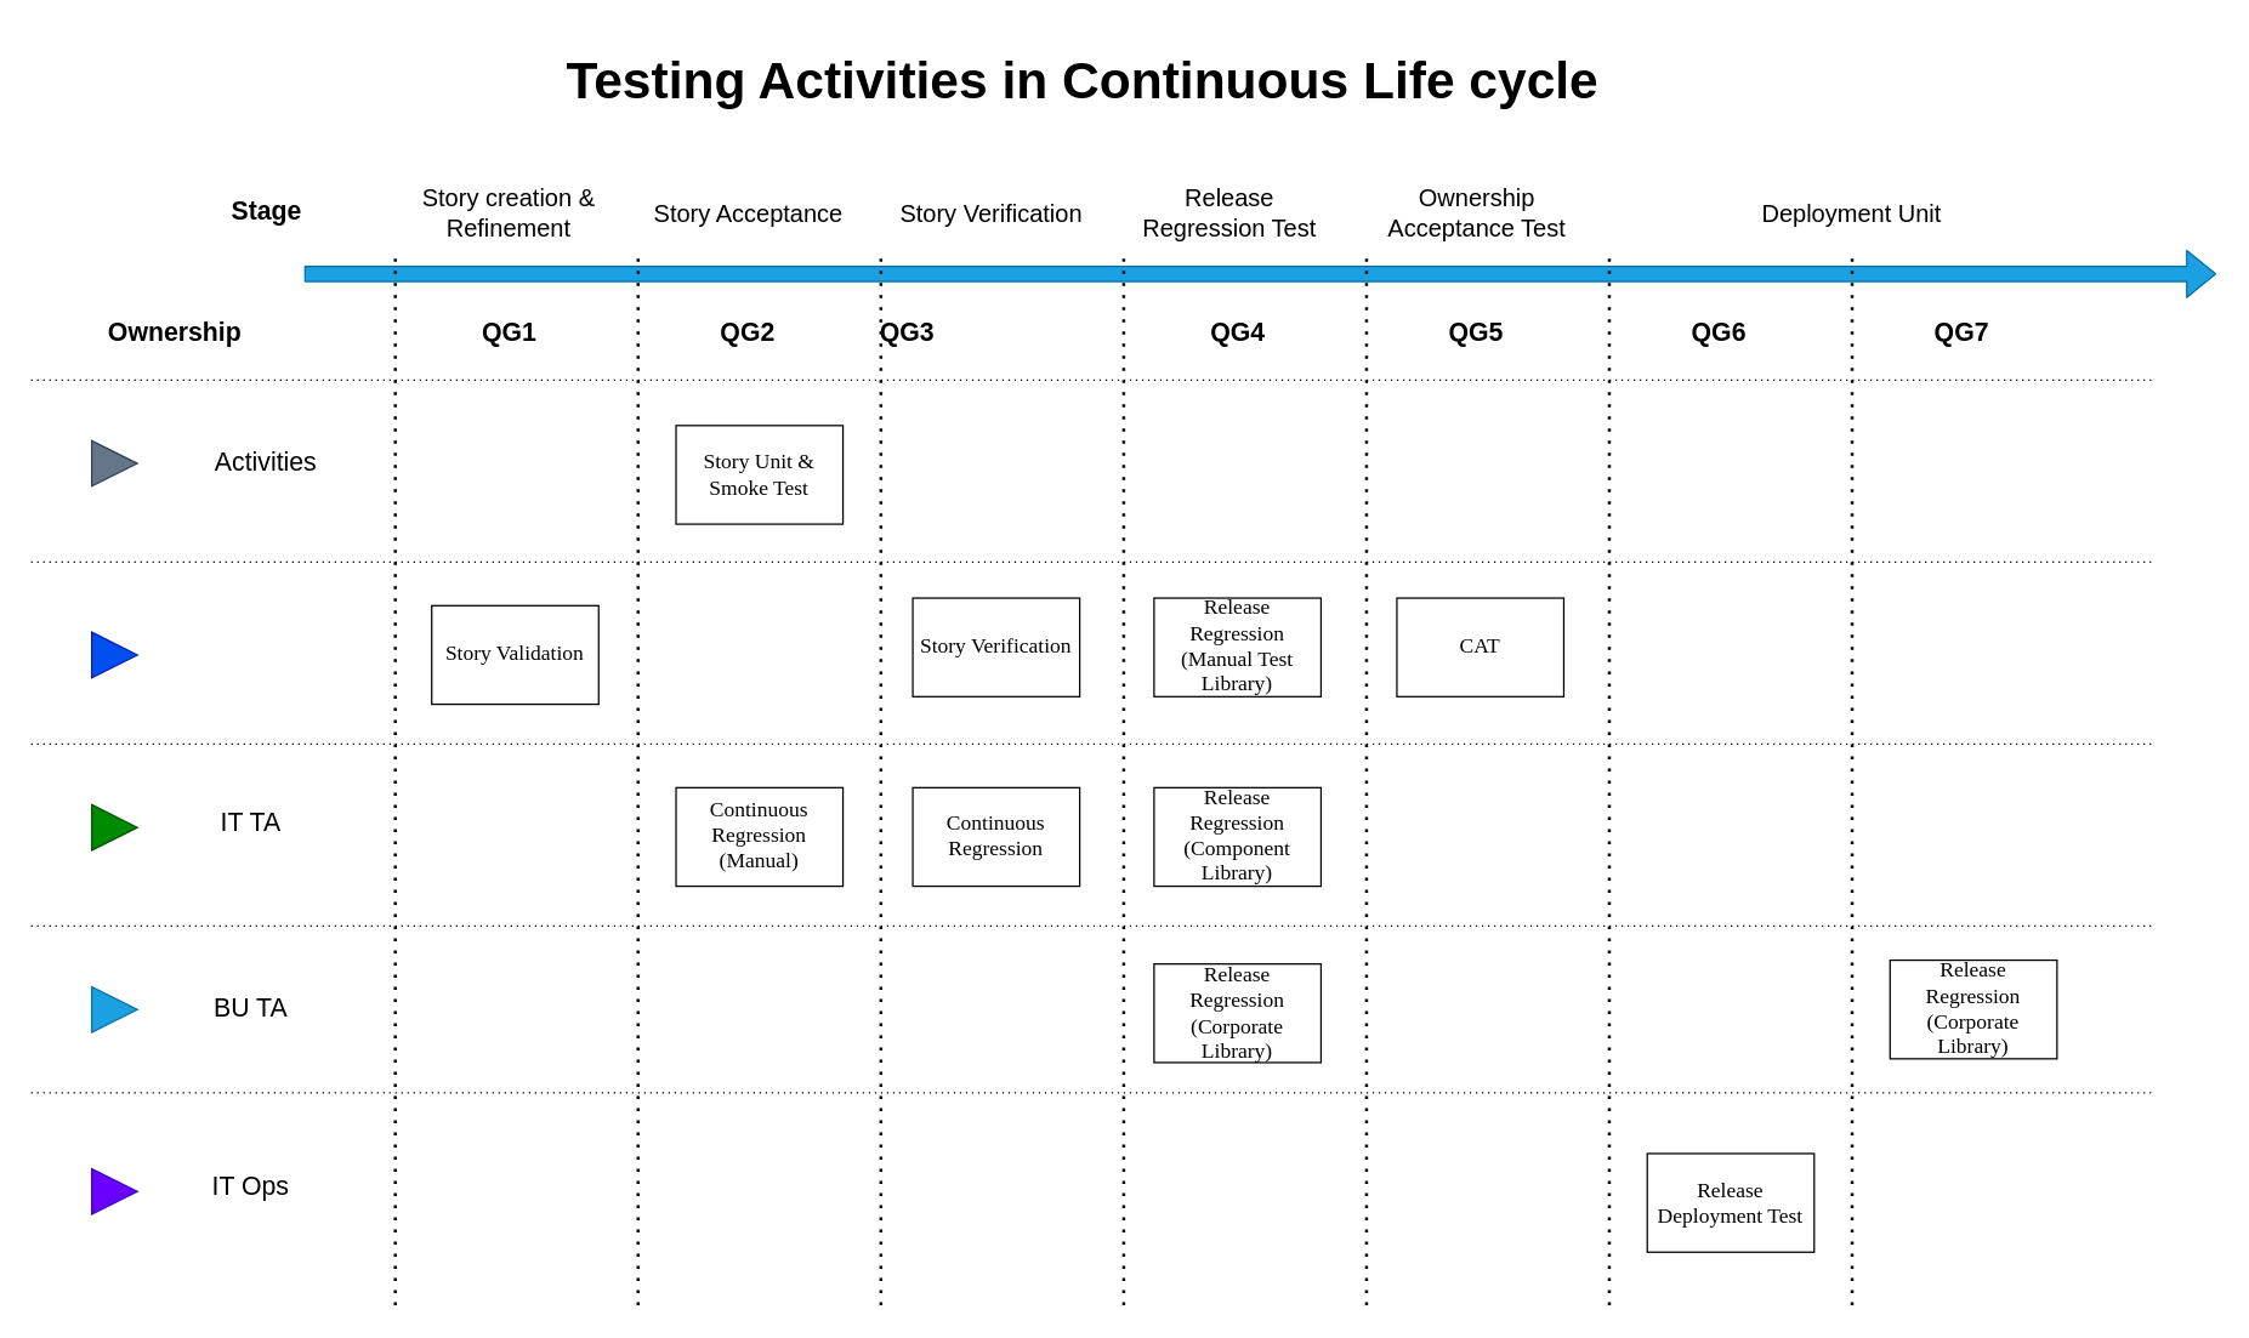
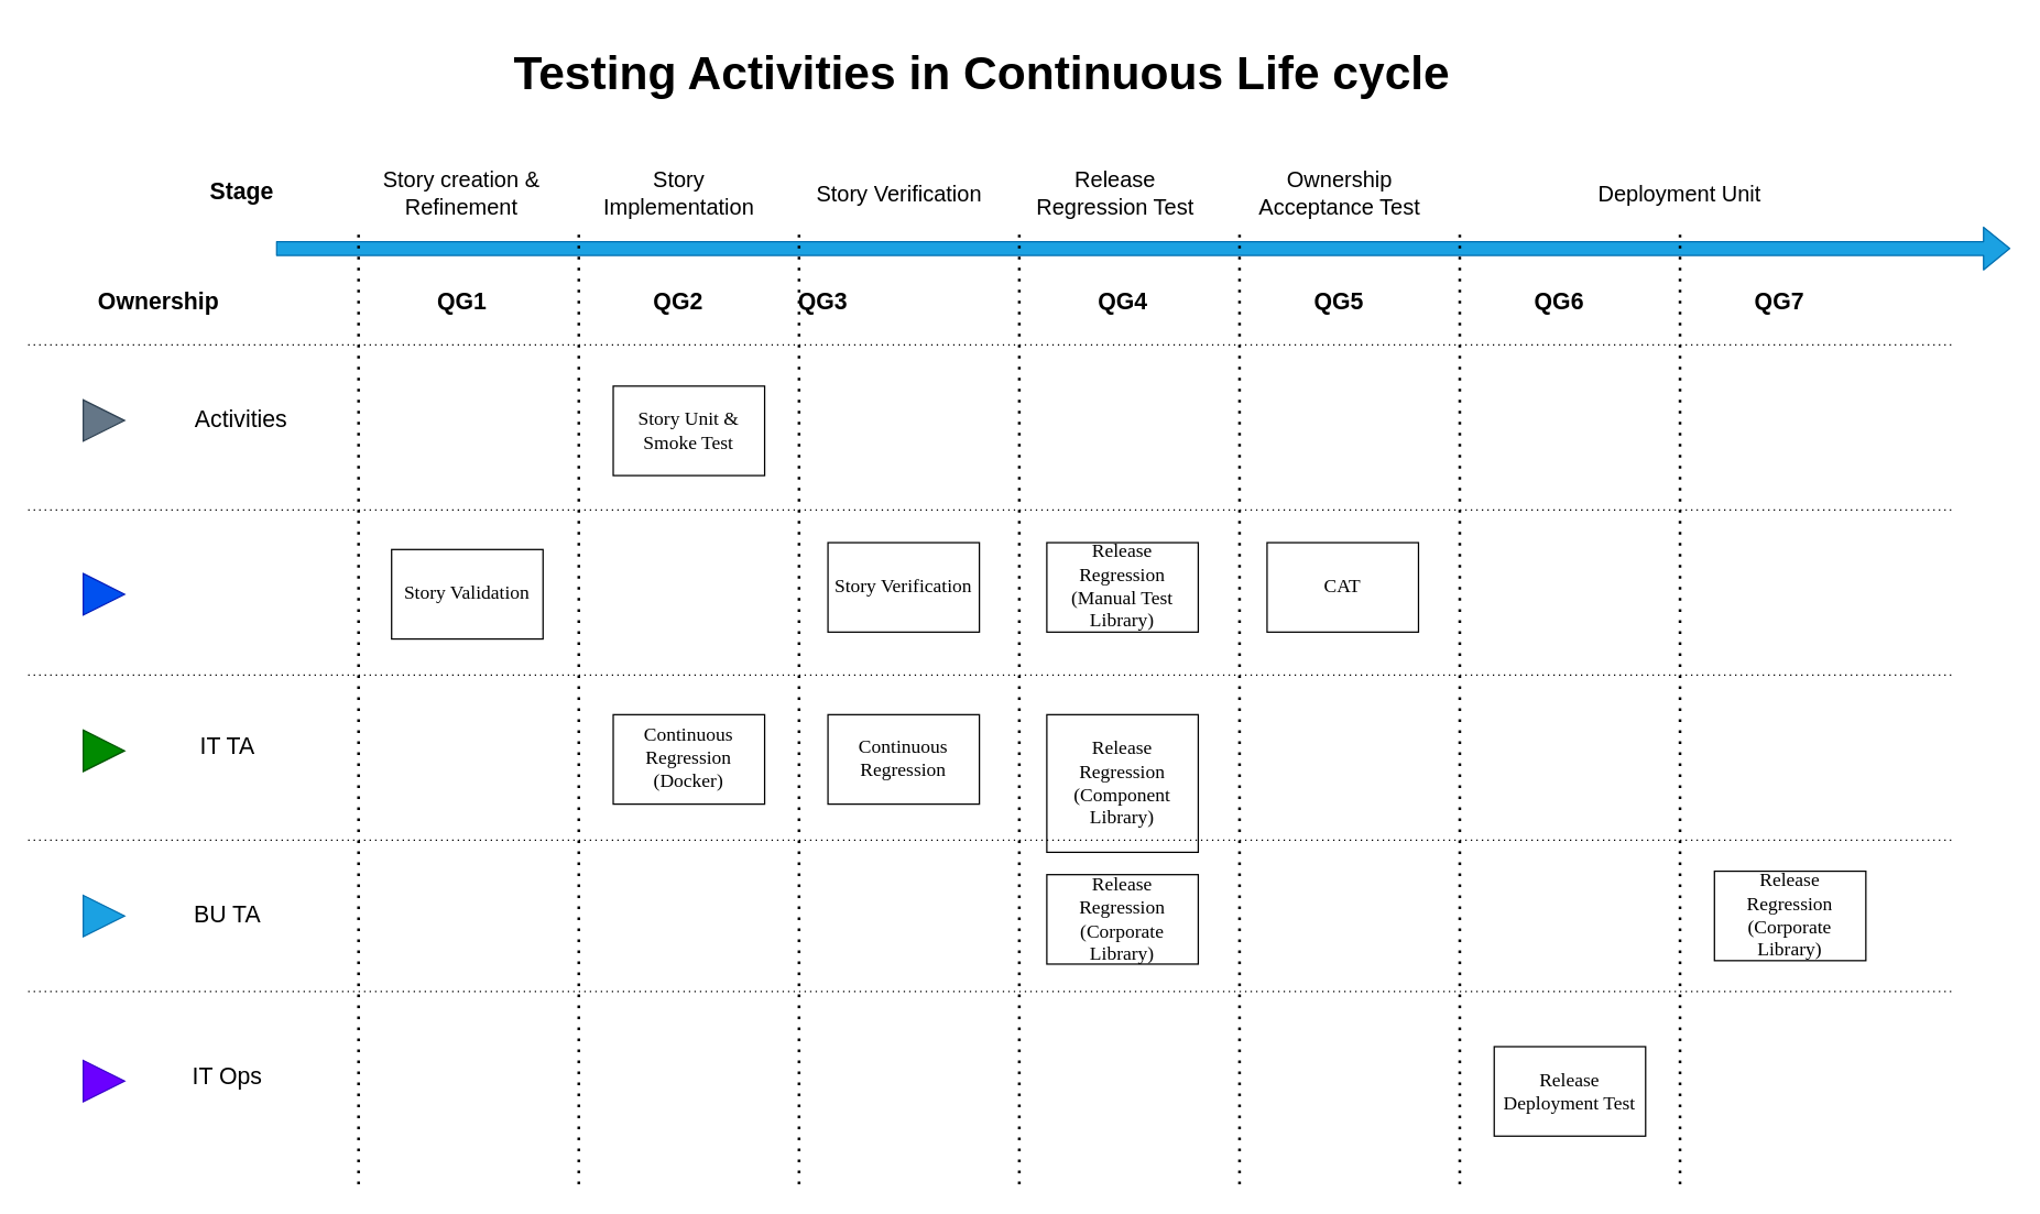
- <mxCell id="40" value="Story Acceptance" style="text;html=1;strokeColor=none;fillColor=none;align=center;verticalAlign=middle;whiteSpace=wrap;rounded=0;fontSize=16;" parent="1" vertex="1"><mxGeometry x="422.5" y="130" width="140" height="20" as="geometry" /></mxCell>
+ <mxCell id="40" value="Story Implementation" style="text;html=1;strokeColor=none;fillColor=none;align=center;verticalAlign=middle;whiteSpace=wrap;rounded=0;fontSize=16;" parent="1" vertex="1"><mxGeometry x="422.5" y="130" width="140" height="20" as="geometry" /></mxCell>
- <mxCell id="18" value="Continuous Regression (Manual)" style="rounded=0;whiteSpace=wrap;html=1;fontSize=14;fontFamily=Verdana;" parent="1" vertex="1"><mxGeometry x="445" y="518.75" width="110" height="65" as="geometry" /></mxCell>
+ <mxCell id="18" value="Continuous Regression (Docker)" style="rounded=0;whiteSpace=wrap;html=1;fontSize=14;fontFamily=Verdana;" parent="1" vertex="1"><mxGeometry x="445" y="518.75" width="110" height="65" as="geometry" /></mxCell>
- <mxCell id="20" value="Release Regression (Component Library)" style="rounded=0;whiteSpace=wrap;html=1;fontSize=14;fontFamily=Verdana;" parent="1" vertex="1"><mxGeometry x="760" y="518.75" width="110" height="65" as="geometry" /></mxCell>
+ <mxCell id="20" value="Release Regression (Component Library)" style="rounded=0;whiteSpace=wrap;html=1;fontSize=14;fontFamily=Verdana;" parent="1" vertex="1"><mxGeometry x="760" y="518.75" width="110" height="100" as="geometry" /></mxCell>
